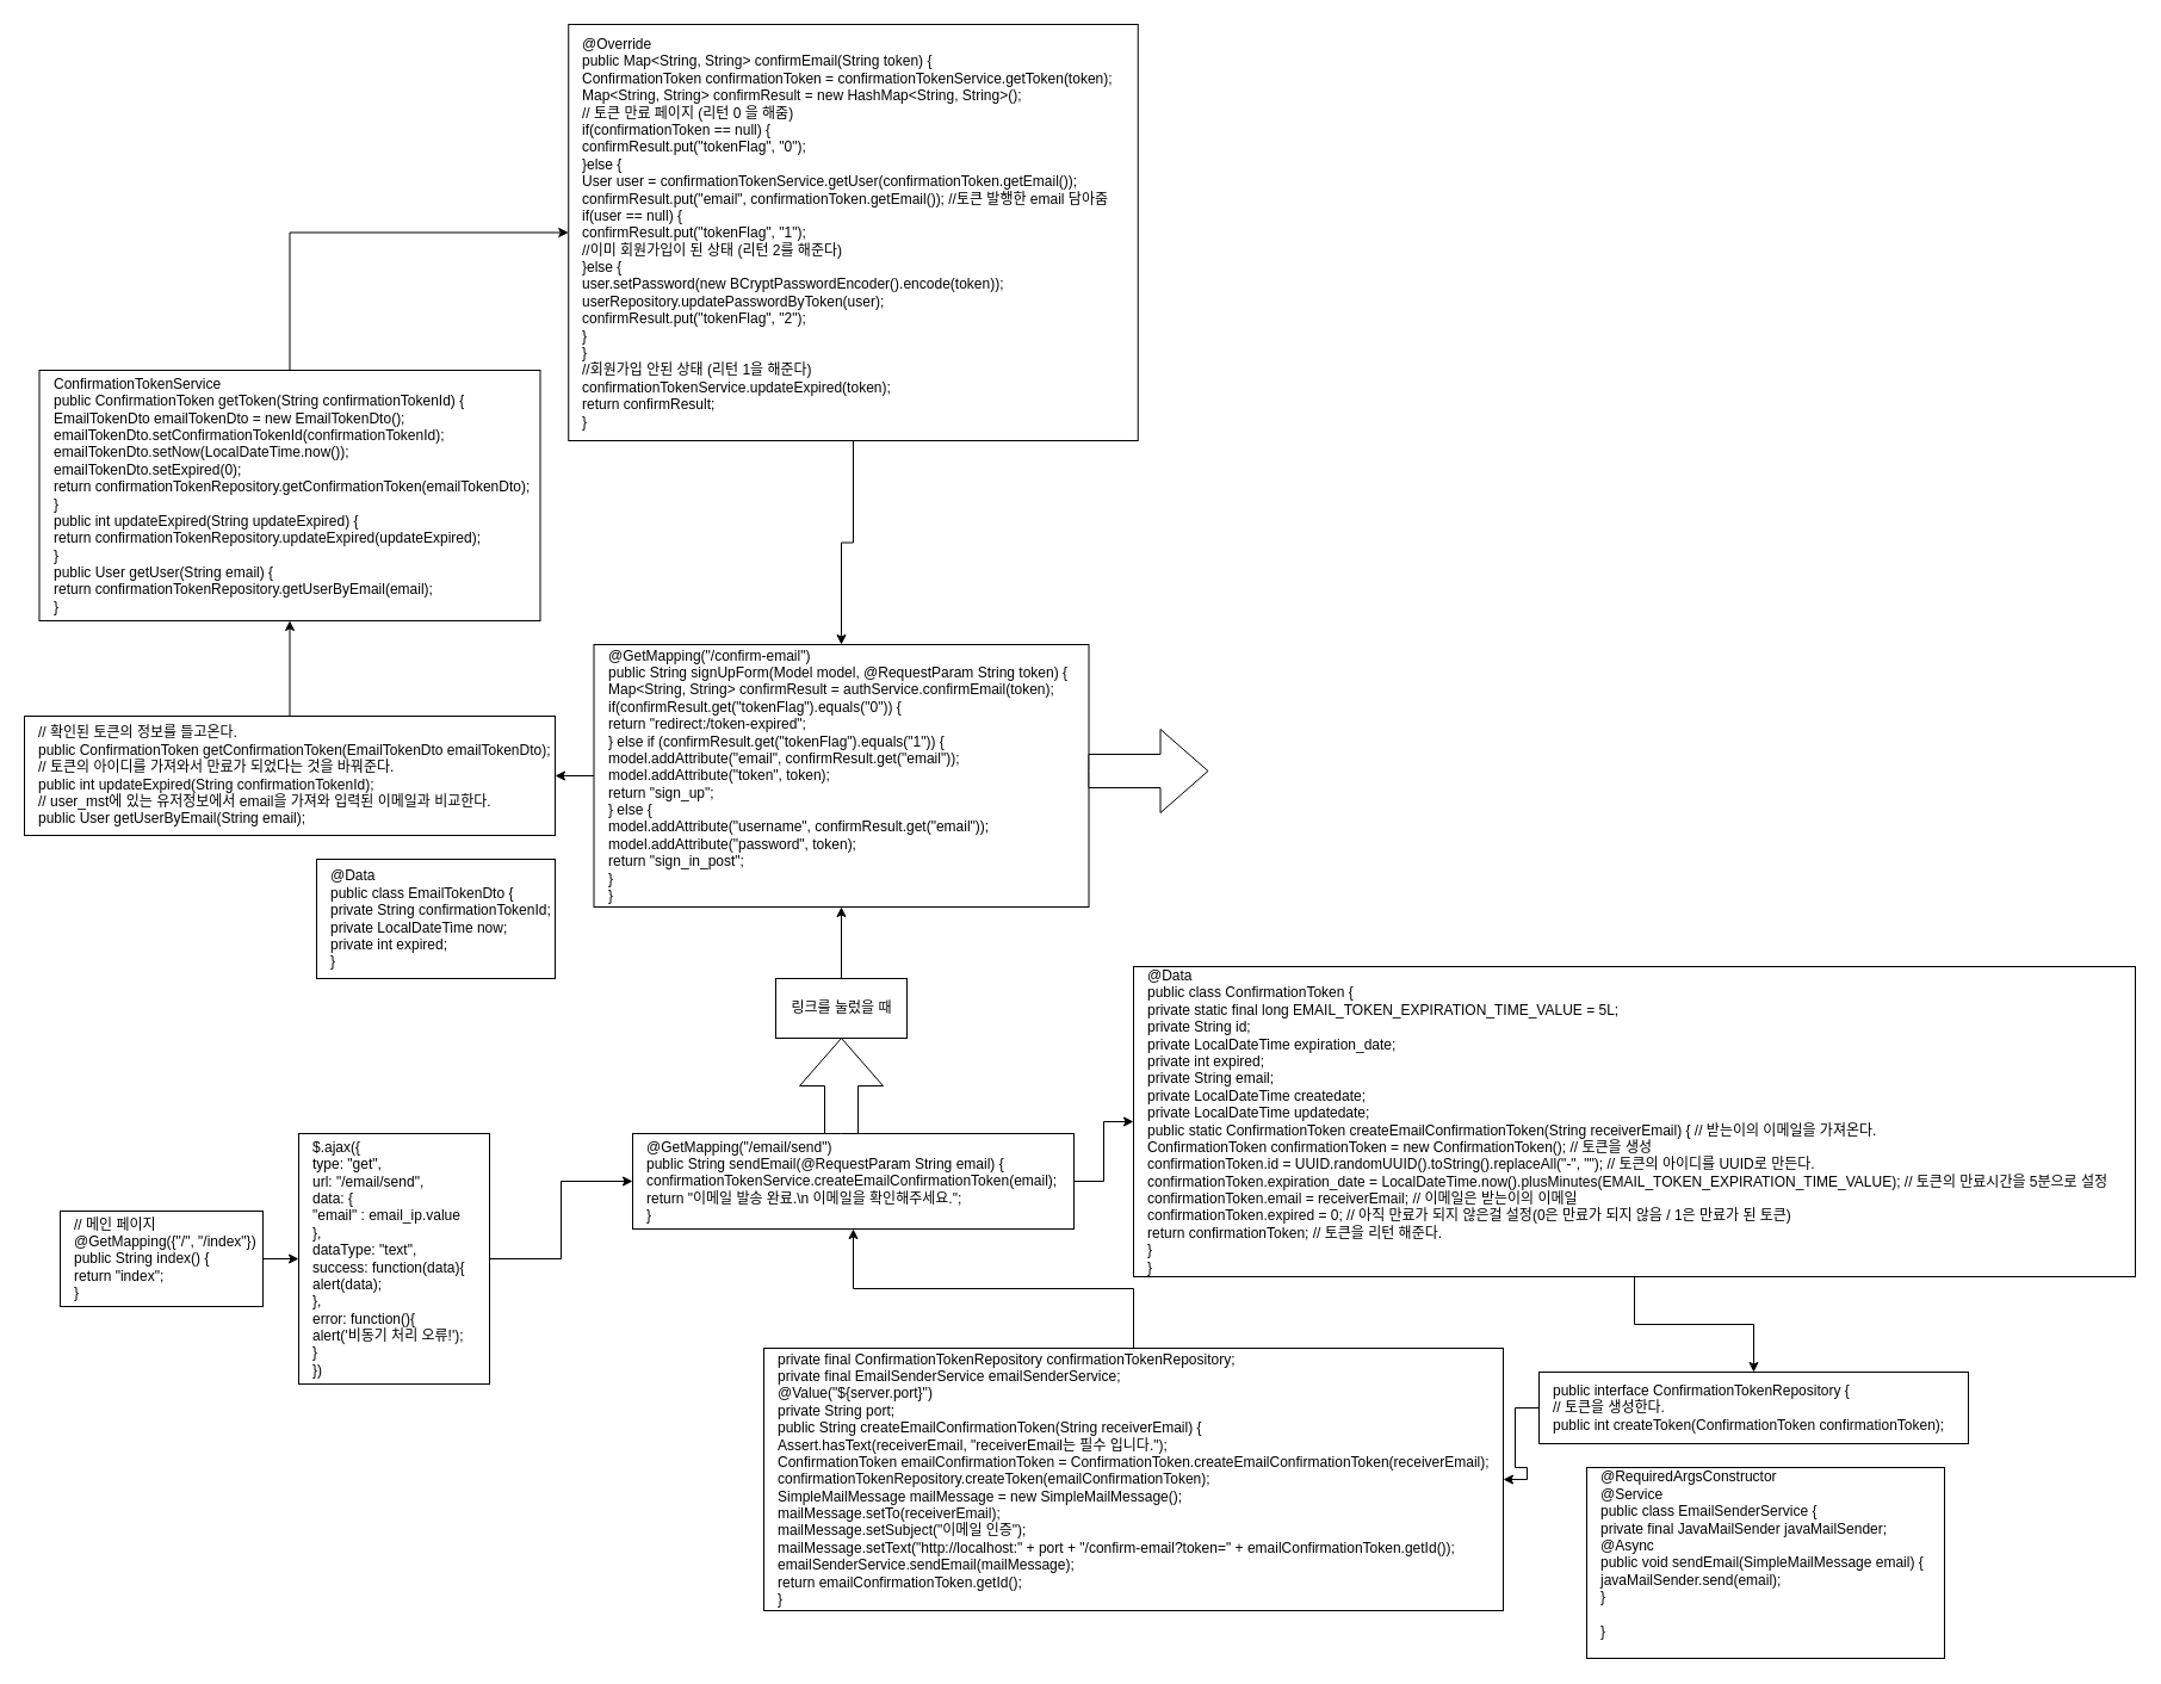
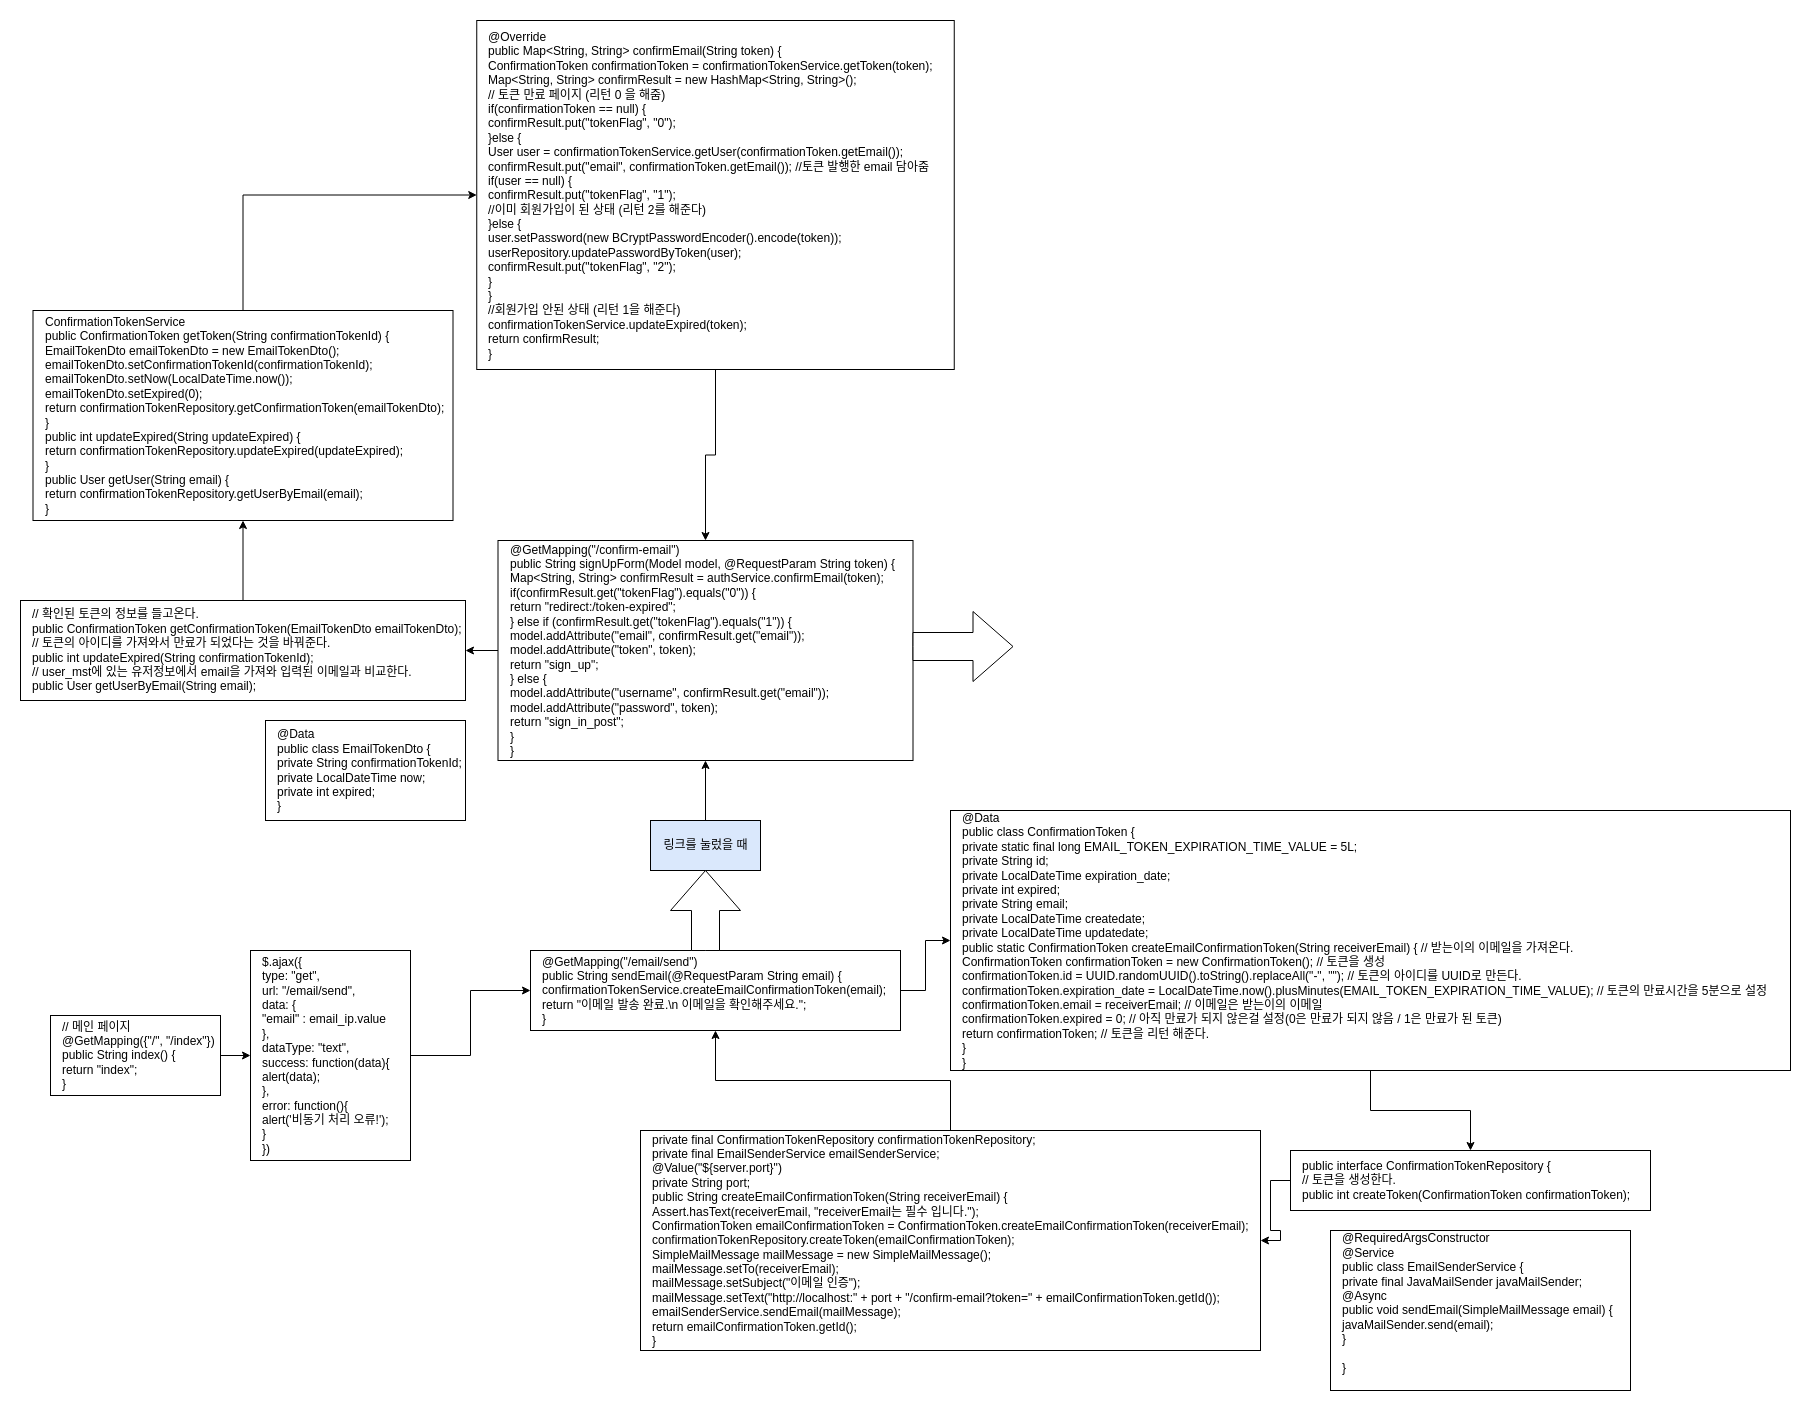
- <mxCell id="16" value="링크를 눌렀을 때" style="html=1;" vertex="1" parent="1"><mxGeometry x="650" y="820" width="110" height="50" as="geometry" /></mxCell>
+ <mxCell id="16" value="링크를 눌렀을 때" style="html=1;fillColor=#dae8fc;" vertex="1" parent="1"><mxGeometry x="650" y="820" width="110" height="50" as="geometry" /></mxCell>
